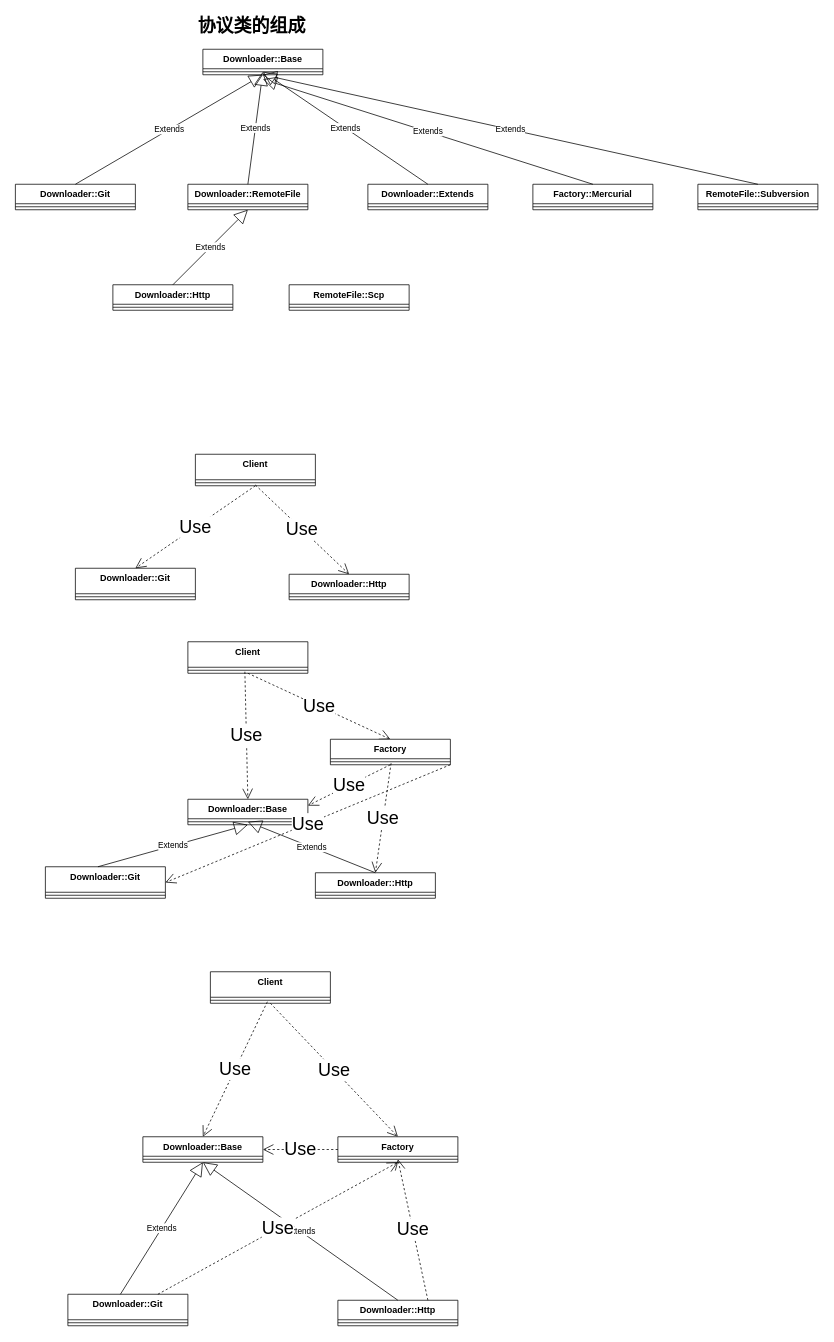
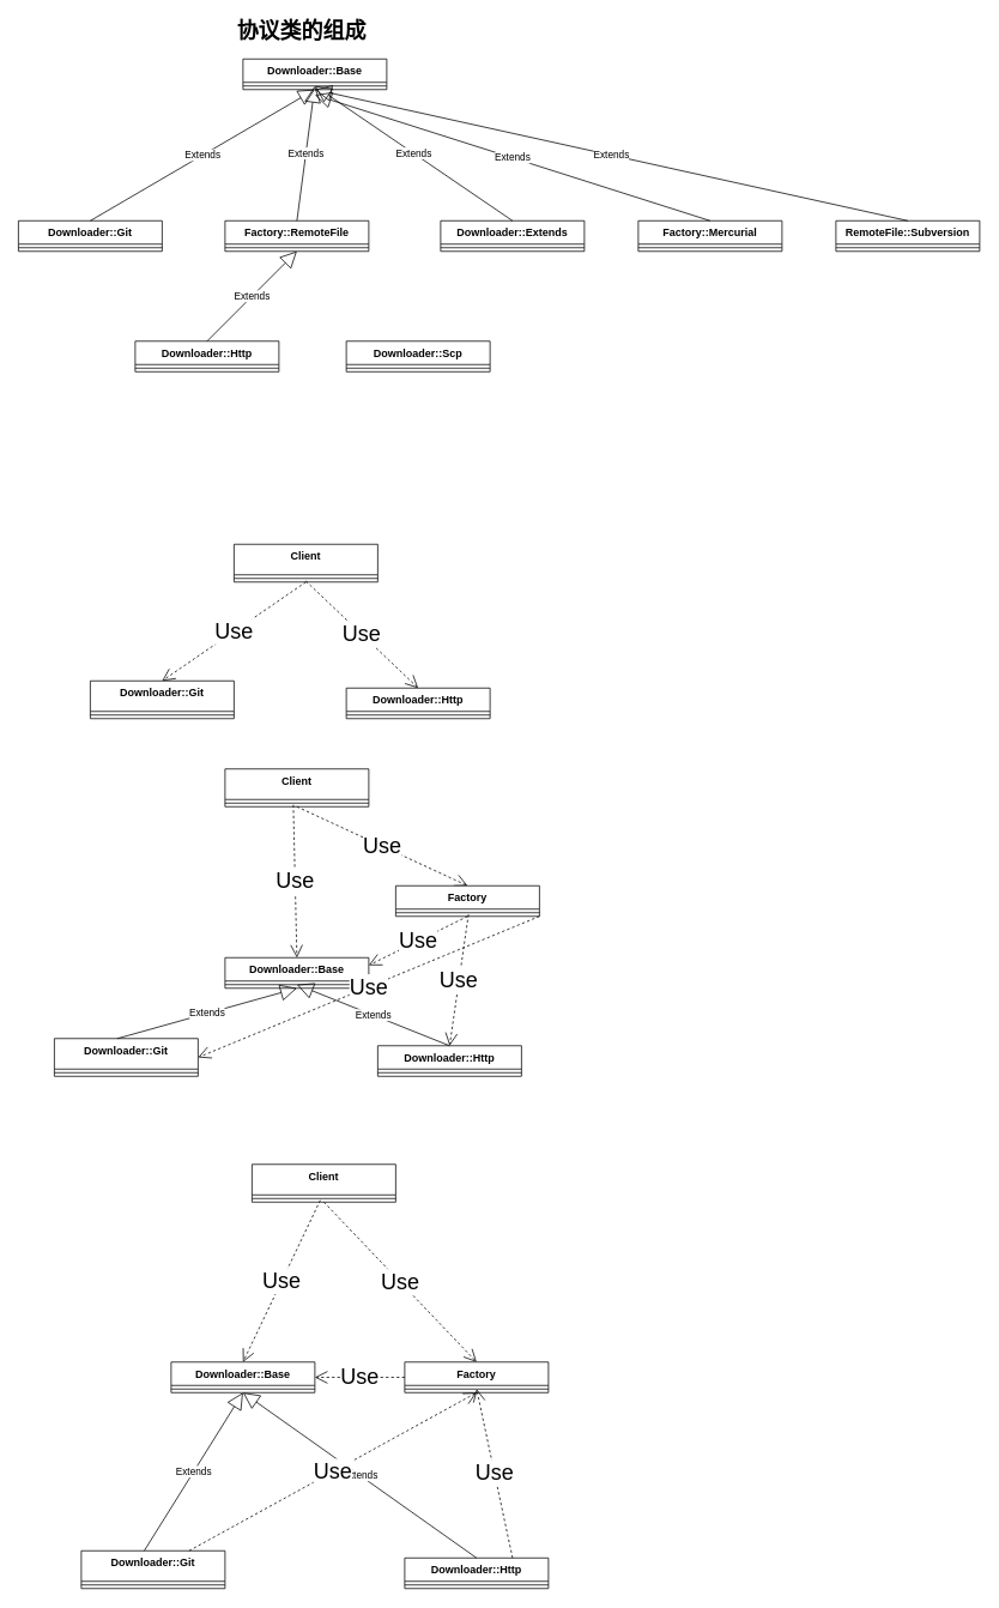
- <mxCell id="14" value="Downloader::RemoteFile" style="swimlane;fontStyle=1;align=center;verticalAlign=top;childLayout=stackLayout;horizontal=1;startSize=26;horizontalStack=0;resizeParent=1;resizeParentMax=0;resizeLast=0;collapsible=1;marginBottom=0;" parent="1" vertex="1"><mxGeometry x="250" y="245" width="160" height="34" as="geometry" /></mxCell>
+ <mxCell id="14" value="Factory::RemoteFile" style="swimlane;fontStyle=1;align=center;verticalAlign=top;childLayout=stackLayout;horizontal=1;startSize=26;horizontalStack=0;resizeParent=1;resizeParentMax=0;resizeLast=0;collapsible=1;marginBottom=0;" parent="1" vertex="1"><mxGeometry x="250" y="245" width="160" height="34" as="geometry" /></mxCell>
- <mxCell id="21" value="RemoteFile::Scp" style="swimlane;fontStyle=1;align=center;verticalAlign=top;childLayout=stackLayout;horizontal=1;startSize=26;horizontalStack=0;resizeParent=1;resizeParentMax=0;resizeLast=0;collapsible=1;marginBottom=0;" parent="1" vertex="1"><mxGeometry x="385" y="379" width="160" height="34" as="geometry" /></mxCell>
+ <mxCell id="21" value="Downloader::Scp" style="swimlane;fontStyle=1;align=center;verticalAlign=top;childLayout=stackLayout;horizontal=1;startSize=26;horizontalStack=0;resizeParent=1;resizeParentMax=0;resizeLast=0;collapsible=1;marginBottom=0;" parent="1" vertex="1"><mxGeometry x="385" y="379" width="160" height="34" as="geometry" /></mxCell>
